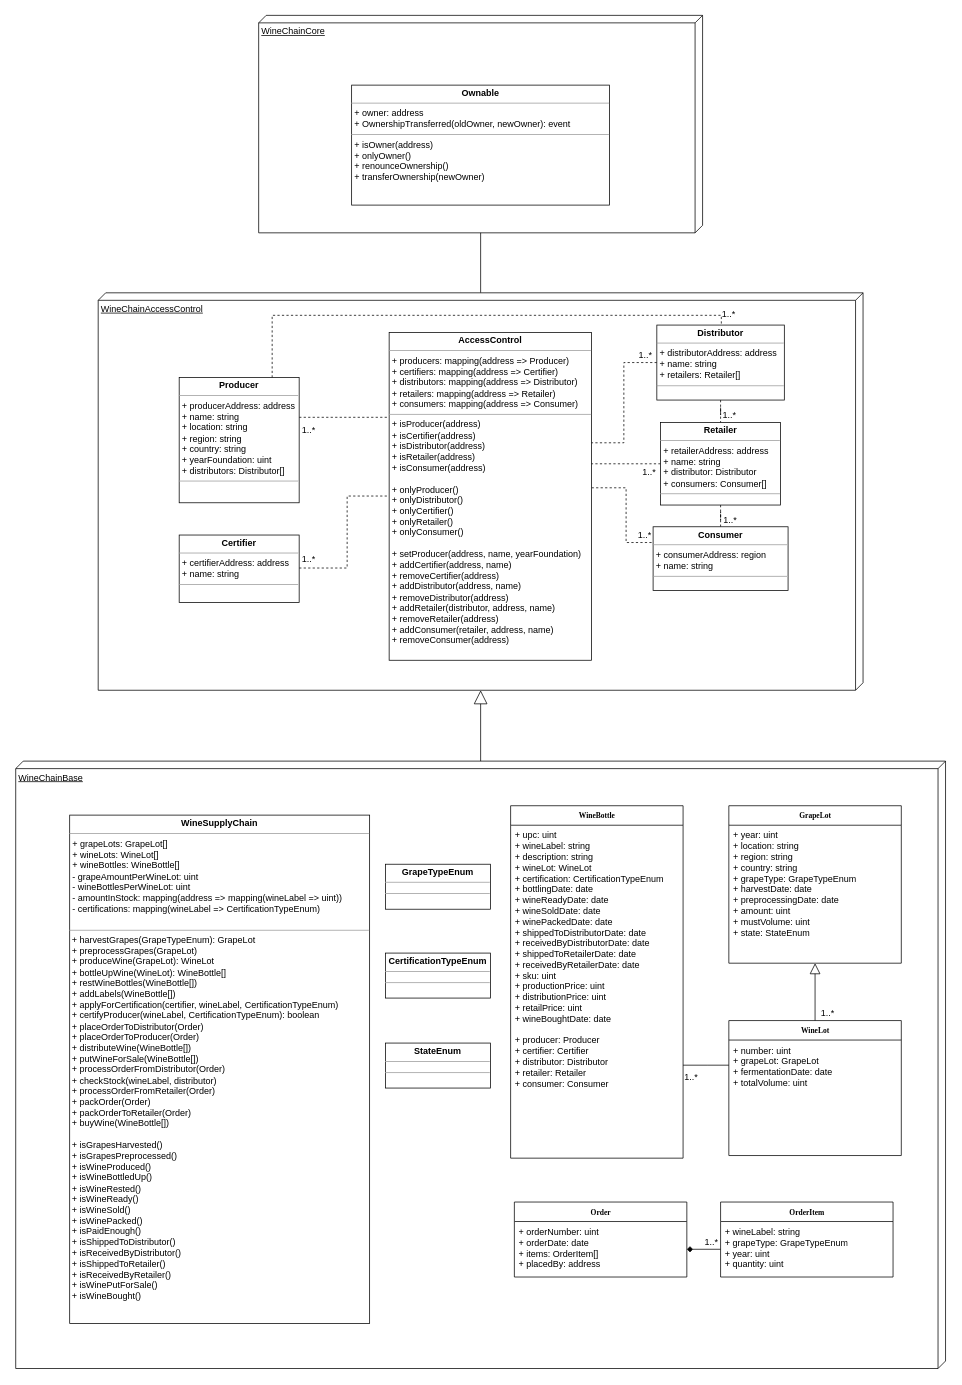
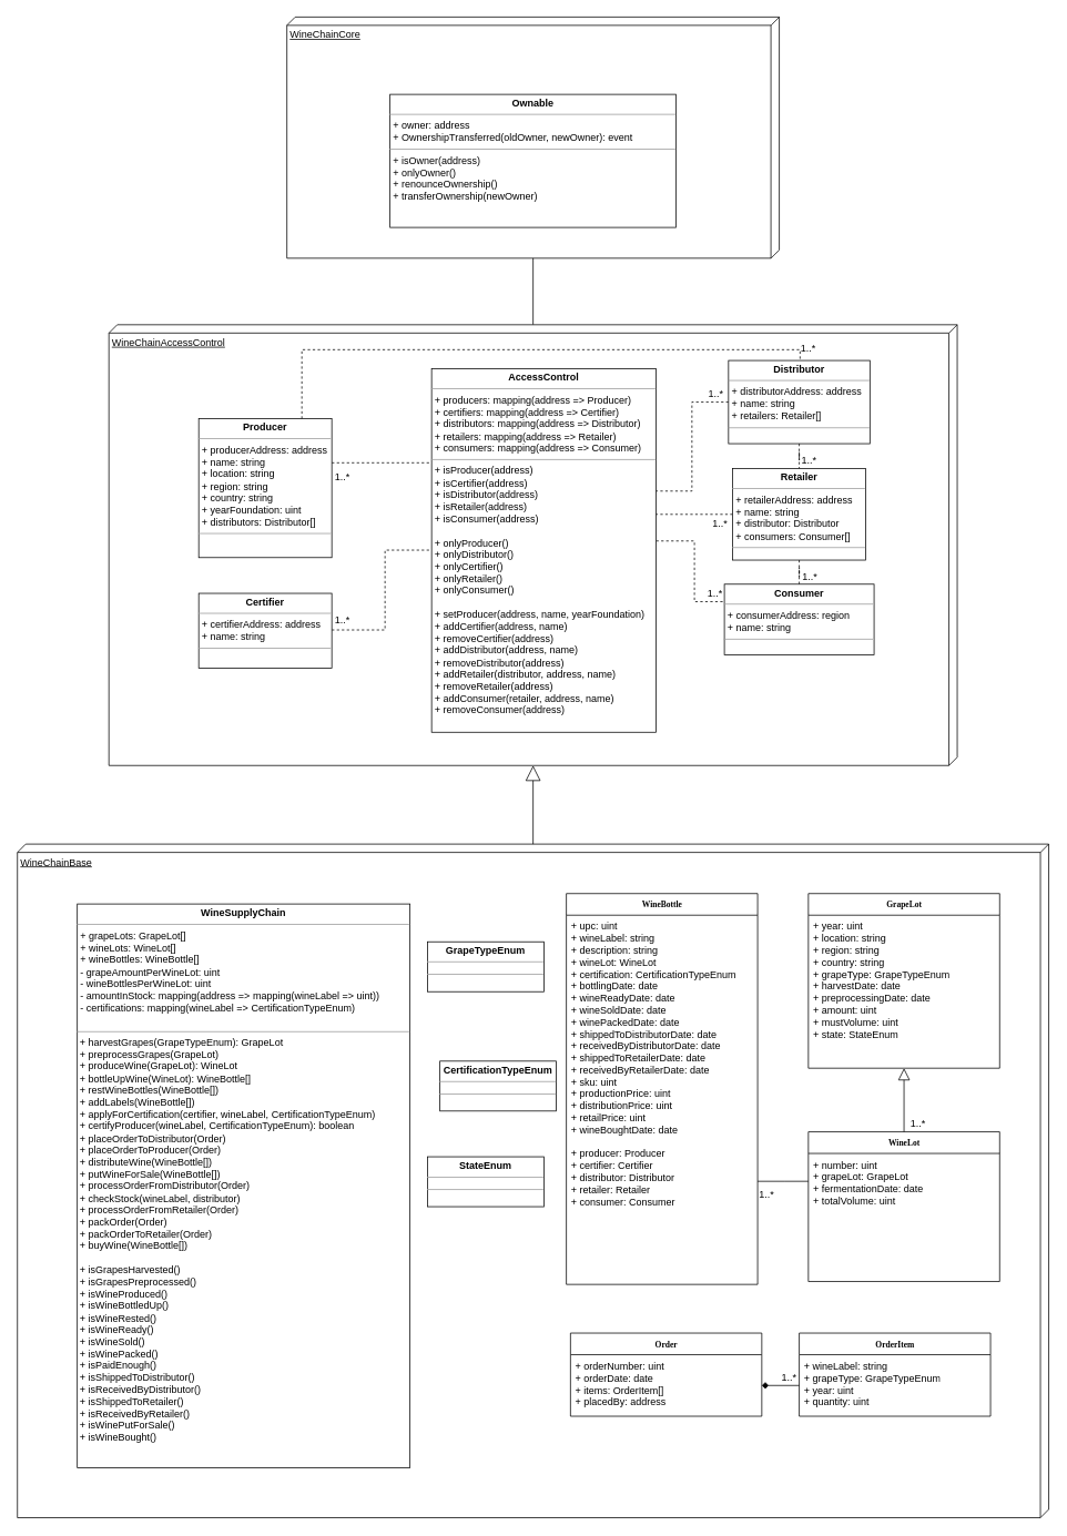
- <mxCell id="41" value="&lt;p style=&quot;margin: 0px ; margin-top: 4px ; text-align: center&quot;&gt;&lt;b&gt;GrapeTypeEnum&lt;/b&gt;&lt;/p&gt;&lt;hr size=&quot;1&quot;&gt;&lt;div style=&quot;height: 2px&quot;&gt;&lt;/div&gt;&lt;hr size=&quot;1&quot;&gt;&lt;div style=&quot;height: 2px&quot;&gt;&lt;/div&gt;" style="verticalAlign=top;align=left;overflow=fill;fontSize=12;fontFamily=Helvetica;html=1;" vertex="1" parent="1"><mxGeometry x="513" y="1152" width="140" height="60" as="geometry" /></mxCell>
+ <mxCell id="41" value="&lt;p style=&quot;margin: 0px ; margin-top: 4px ; text-align: center&quot;&gt;&lt;b&gt;GrapeTypeEnum&lt;/b&gt;&lt;/p&gt;&lt;hr size=&quot;1&quot;&gt;&lt;div style=&quot;height: 2px&quot;&gt;&lt;/div&gt;&lt;hr size=&quot;1&quot;&gt;&lt;div style=&quot;height: 2px&quot;&gt;&lt;/div&gt;" style="verticalAlign=top;align=left;overflow=fill;fontSize=12;fontFamily=Helvetica;html=1;" vertex="1" parent="1"><mxGeometry x="513" y="1132" width="140" height="60" as="geometry" /></mxCell>
- <mxCell id="42" value="&lt;p style=&quot;margin: 0px ; margin-top: 4px ; text-align: center&quot;&gt;&lt;b&gt;CertificationTypeEnum&lt;/b&gt;&lt;/p&gt;&lt;hr size=&quot;1&quot;&gt;&lt;div style=&quot;height: 2px&quot;&gt;&lt;/div&gt;&lt;hr size=&quot;1&quot;&gt;&lt;div style=&quot;height: 2px&quot;&gt;&lt;/div&gt;" style="verticalAlign=top;align=left;overflow=fill;fontSize=12;fontFamily=Helvetica;html=1;" vertex="1" parent="1"><mxGeometry x="513" y="1270.5" width="140" height="60" as="geometry" /></mxCell>
+ <mxCell id="42" value="&lt;p style=&quot;margin: 0px ; margin-top: 4px ; text-align: center&quot;&gt;&lt;b&gt;CertificationTypeEnum&lt;/b&gt;&lt;/p&gt;&lt;hr size=&quot;1&quot;&gt;&lt;div style=&quot;height: 2px&quot;&gt;&lt;/div&gt;&lt;hr size=&quot;1&quot;&gt;&lt;div style=&quot;height: 2px&quot;&gt;&lt;/div&gt;" style="verticalAlign=top;align=left;overflow=fill;fontSize=12;fontFamily=Helvetica;html=1;" vertex="1" parent="1"><mxGeometry x="528" y="1275.5" width="140" height="60" as="geometry" /></mxCell>
